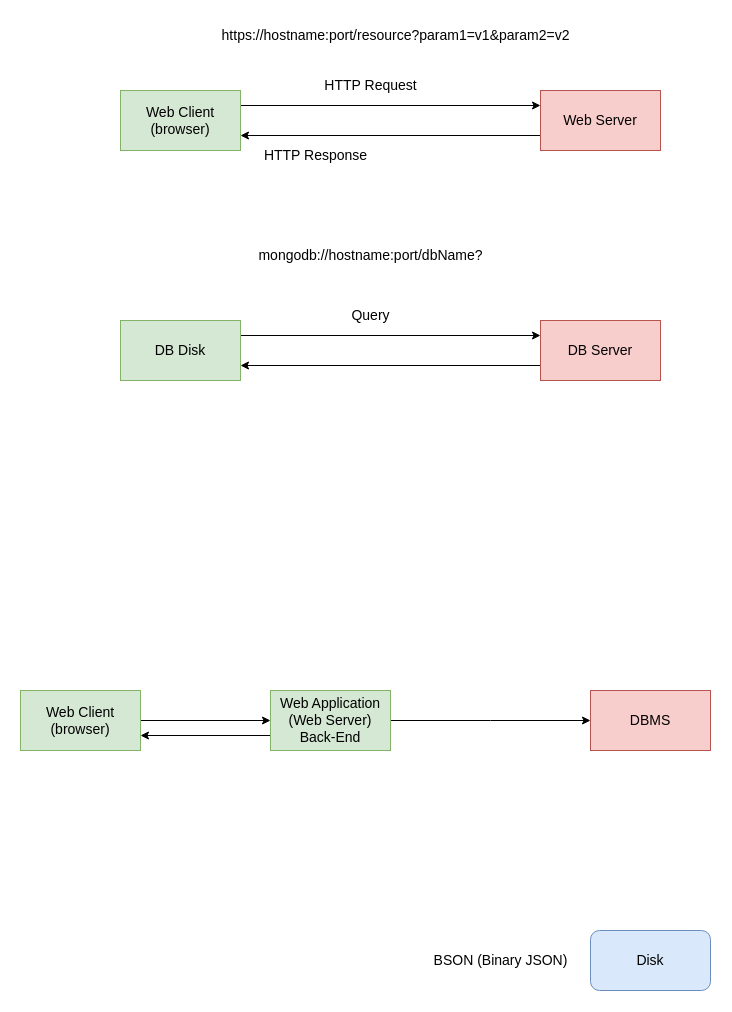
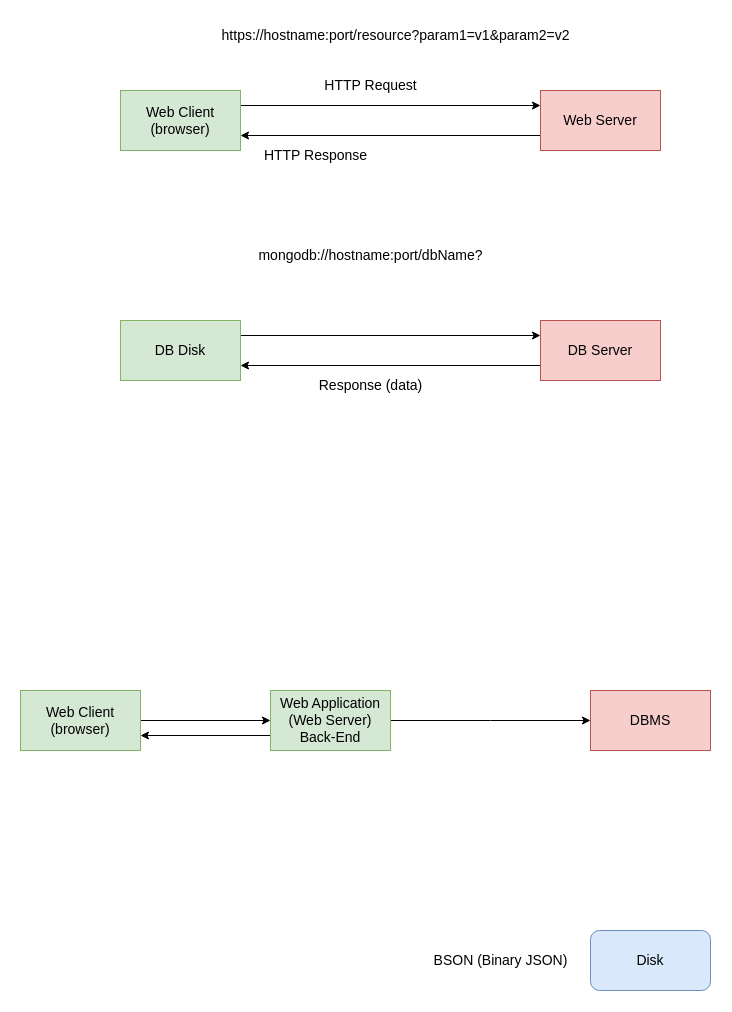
- <mxCell id="13" value="Query" style="text;html=1;align=center;verticalAlign=middle;resizable=0;points=[];autosize=1;strokeColor=none;fillColor=none;fontSize=14;" parent="1" vertex="1"><mxGeometry x="340" y="300" width="60" height="30" as="geometry" /></mxCell>
+ <mxCell id="12" value="Response (data)" style="text;html=1;align=center;verticalAlign=middle;resizable=0;points=[];autosize=1;strokeColor=none;fillColor=none;fontSize=14;" parent="1" vertex="1"><mxGeometry x="305" y="370" width="130" height="30" as="geometry" /></mxCell>
